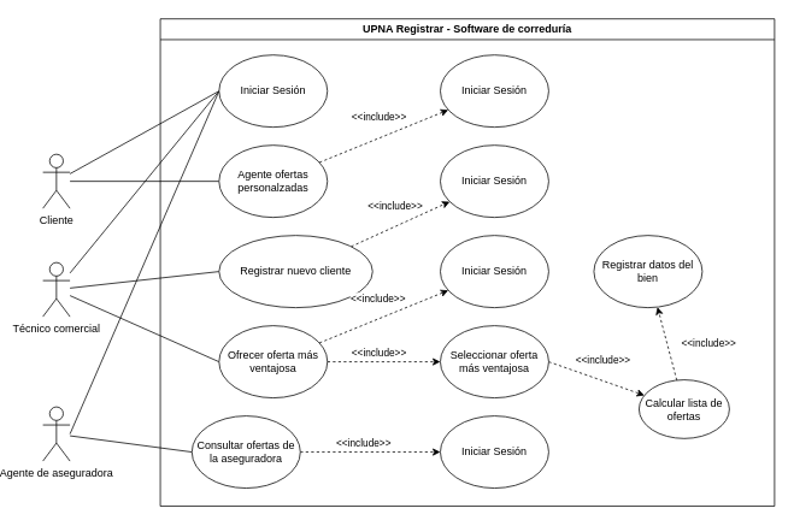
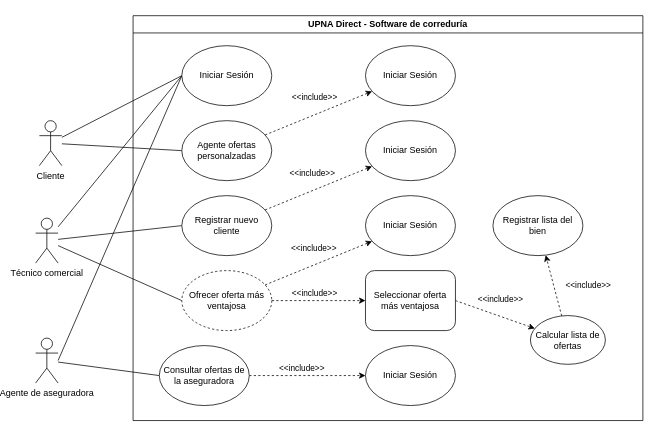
- <mxCell id="34" value="UPNA Registrar - Software de correduría" style="swimlane;whiteSpace=wrap;html=1;" vertex="1" parent="1"><mxGeometry x="150" width="680" height="540" as="geometry" y="20" /></mxCell>
+ <mxCell id="34" value="UPNA Direct - Software de correduría" style="swimlane;whiteSpace=wrap;html=1;" vertex="1" parent="1"><mxGeometry x="150" width="680" height="540" as="geometry" y="20" /></mxCell>
- <mxCell id="4" value="Cliente" style="shape=umlActor;verticalLabelPosition=bottom;verticalAlign=top;html=1;outlineConnect=0;" parent="1" vertex="1"><mxGeometry x="20" y="170" width="30" height="60" as="geometry" /></mxCell>
+ <mxCell id="4" value="Cliente" style="shape=umlActor;verticalLabelPosition=bottom;verticalAlign=top;html=1;outlineConnect=0;" parent="1" vertex="1"><mxGeometry x="25" y="160" width="30" height="60" as="geometry" /></mxCell>
- <mxCell id="21" value="Registrar nuevo cliente" style="ellipse;whiteSpace=wrap;html=1;" parent="1" vertex="1"><mxGeometry x="215" y="260" width="170" height="80" as="geometry" /></mxCell>
+ <mxCell id="21" value="Registrar nuevo cliente" style="ellipse;whiteSpace=wrap;html=1;" parent="1" vertex="1"><mxGeometry x="215" y="260" width="120" height="80" as="geometry" /></mxCell>
- <mxCell id="35" value="Registrar datos del bien" style="ellipse;whiteSpace=wrap;html=1;" vertex="1" parent="34"><mxGeometry x="480" y="240" width="120" height="80" as="geometry" /></mxCell>
+ <mxCell id="35" value="Registrar lista del bien" style="ellipse;whiteSpace=wrap;html=1;" vertex="1" parent="34"><mxGeometry x="480" y="240" width="120" height="80" as="geometry" /></mxCell>
- <mxCell id="26" value="Ofrecer oferta más ventajosa" style="ellipse;whiteSpace=wrap;html=1;" parent="1" vertex="1"><mxGeometry x="215" y="360" width="120" height="80" as="geometry" /></mxCell>
+ <mxCell id="26" value="Ofrecer oferta más ventajosa" style="ellipse;whiteSpace=wrap;html=1;dashed=1;" parent="1" vertex="1"><mxGeometry x="215" y="360" width="120" height="80" as="geometry" /></mxCell>
- <mxCell id="27" value="Seleccionar oferta más ventajosa" style="ellipse;whiteSpace=wrap;html=1;" parent="1" vertex="1"><mxGeometry x="460" y="360" width="120" height="80" as="geometry" /></mxCell>
+ <mxCell id="27" value="Seleccionar oferta más ventajosa" style="whiteSpace=wrap;html=1;rounded=1;" parent="1" vertex="1"><mxGeometry x="460" y="360" width="120" height="80" as="geometry" /></mxCell>
